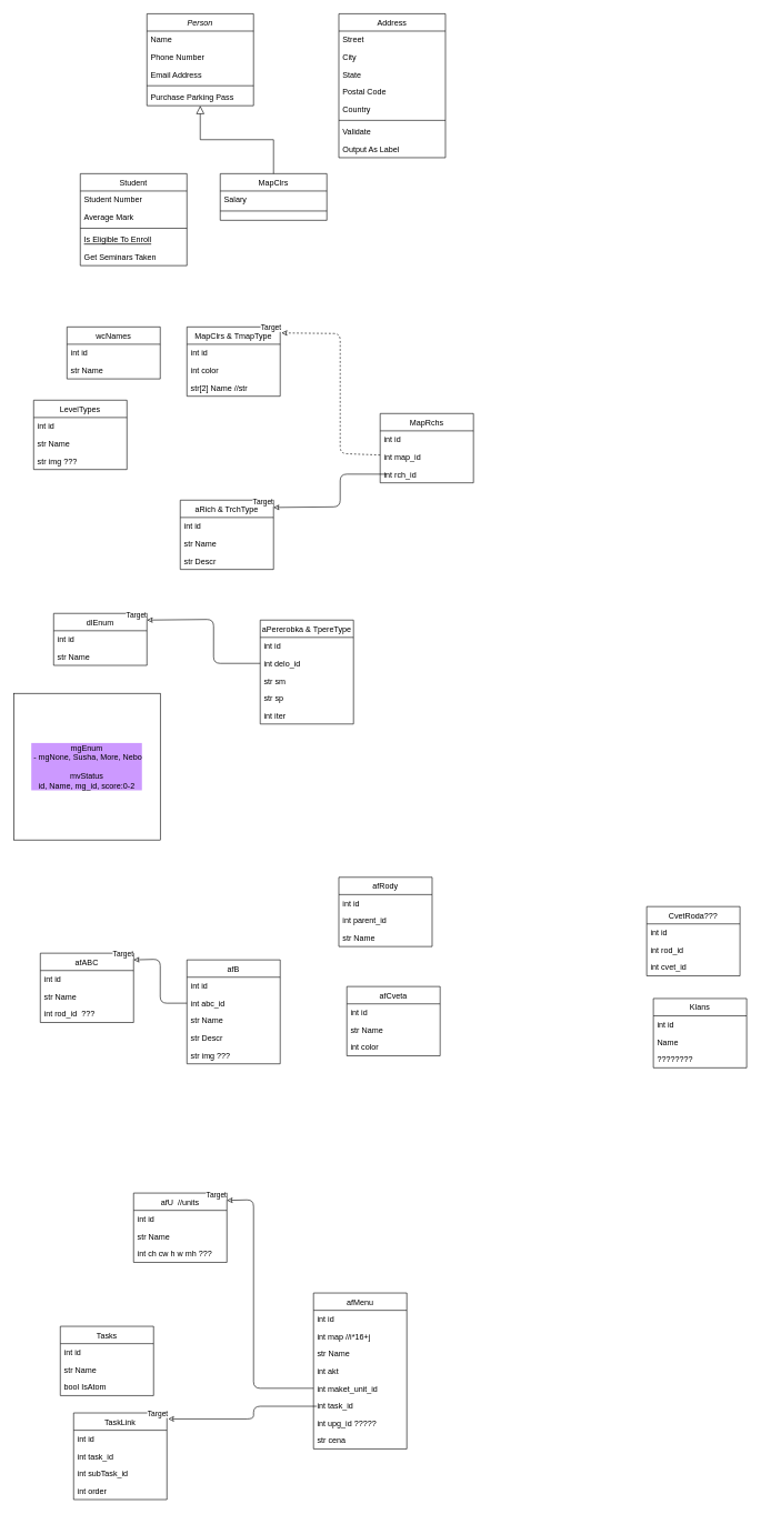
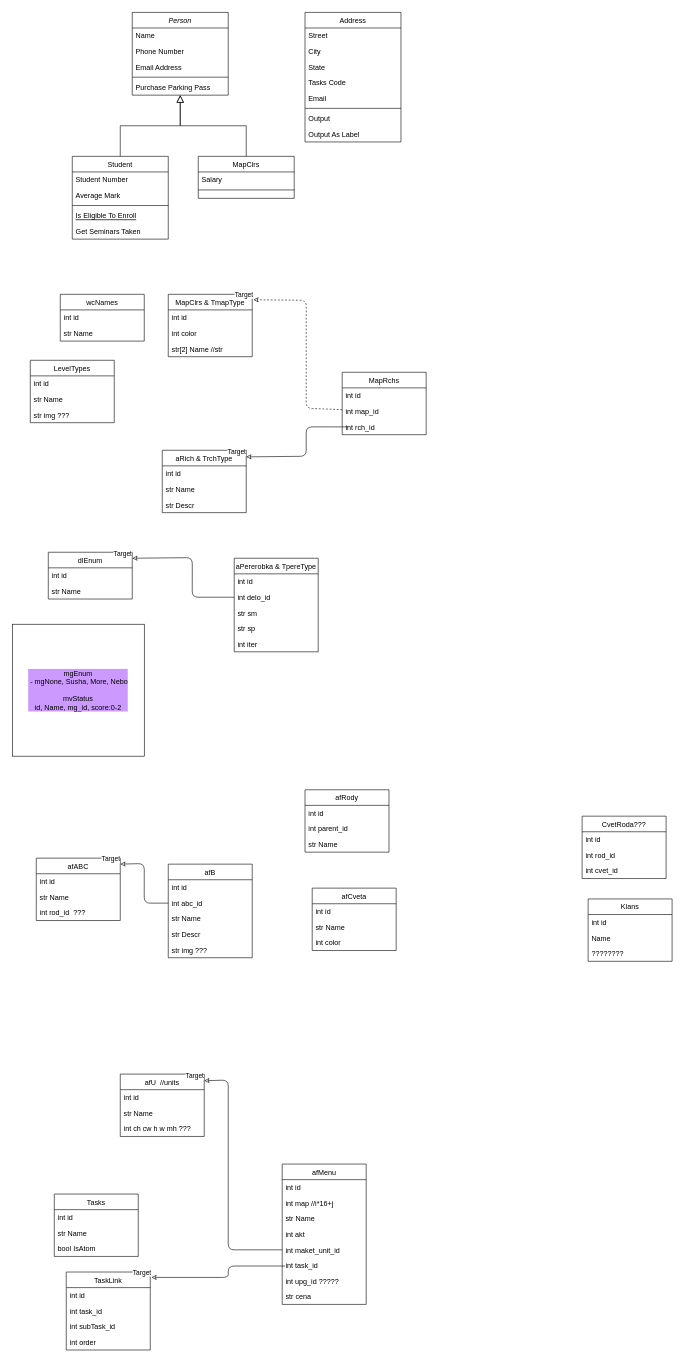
- <mxCell id="23" value="Postal Code" style="text;align=left;verticalAlign=top;spacingLeft=4;spacingRight=4;overflow=hidden;rotatable=0;points=[[0,0.5],[1,0.5]];portConstraint=eastwest;rounded=0;shadow=0;html=0;" parent="19" vertex="1"><mxGeometry y="104" width="160" height="26" as="geometry" /></mxCell>
+ <mxCell id="23" value="Tasks Code" style="text;align=left;verticalAlign=top;spacingLeft=4;spacingRight=4;overflow=hidden;rotatable=0;points=[[0,0.5],[1,0.5]];portConstraint=eastwest;rounded=0;shadow=0;html=0;" parent="19" vertex="1"><mxGeometry y="104" width="160" height="26" as="geometry" /></mxCell>
- <mxCell id="24" value="Country" style="text;align=left;verticalAlign=top;spacingLeft=4;spacingRight=4;overflow=hidden;rotatable=0;points=[[0,0.5],[1,0.5]];portConstraint=eastwest;rounded=0;shadow=0;html=0;" parent="19" vertex="1"><mxGeometry y="130" width="160" height="26" as="geometry" /></mxCell>
+ <mxCell id="24" value="Email" style="text;align=left;verticalAlign=top;spacingLeft=4;spacingRight=4;overflow=hidden;rotatable=0;points=[[0,0.5],[1,0.5]];portConstraint=eastwest;rounded=0;shadow=0;html=0;" parent="19" vertex="1"><mxGeometry y="130" width="160" height="26" as="geometry" /></mxCell>
- <mxCell id="26" value="Validate" style="text;align=left;verticalAlign=top;spacingLeft=4;spacingRight=4;overflow=hidden;rotatable=0;points=[[0,0.5],[1,0.5]];portConstraint=eastwest;" parent="19" vertex="1"><mxGeometry y="164" width="160" height="26" as="geometry" /></mxCell>
+ <mxCell id="26" value="Output" style="text;align=left;verticalAlign=top;spacingLeft=4;spacingRight=4;overflow=hidden;rotatable=0;points=[[0,0.5],[1,0.5]];portConstraint=eastwest;" parent="19" vertex="1"><mxGeometry y="164" width="160" height="26" as="geometry" /></mxCell>
+ <mxCell id="14" value="" style="endArrow=block;endSize=10;endFill=0;shadow=0;strokeWidth=1;rounded=0;edgeStyle=elbowEdgeStyle;elbow=vertical;" parent="1" source="8" target="2" edge="1"><mxGeometry width="160" relative="1" as="geometry"><mxPoint x="200" y="103" as="sourcePoint" /><mxPoint x="200" y="103" as="targetPoint" /></mxGeometry></mxCell>
